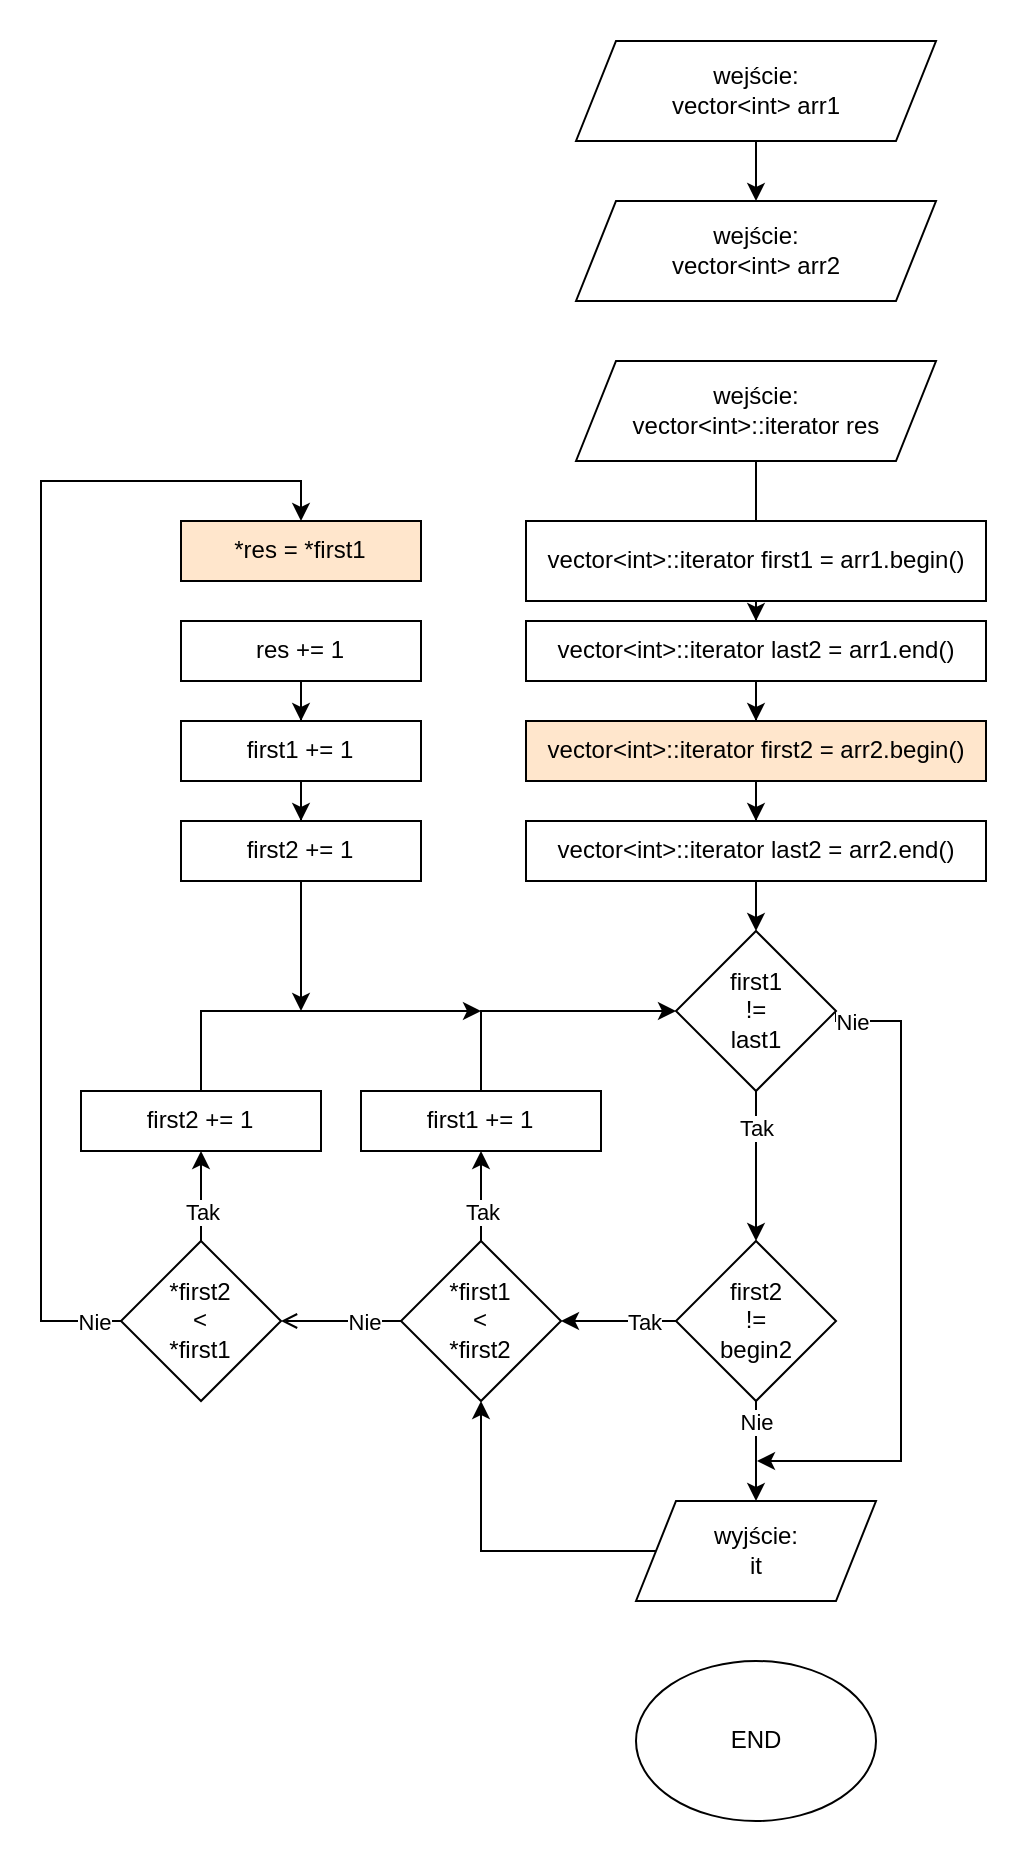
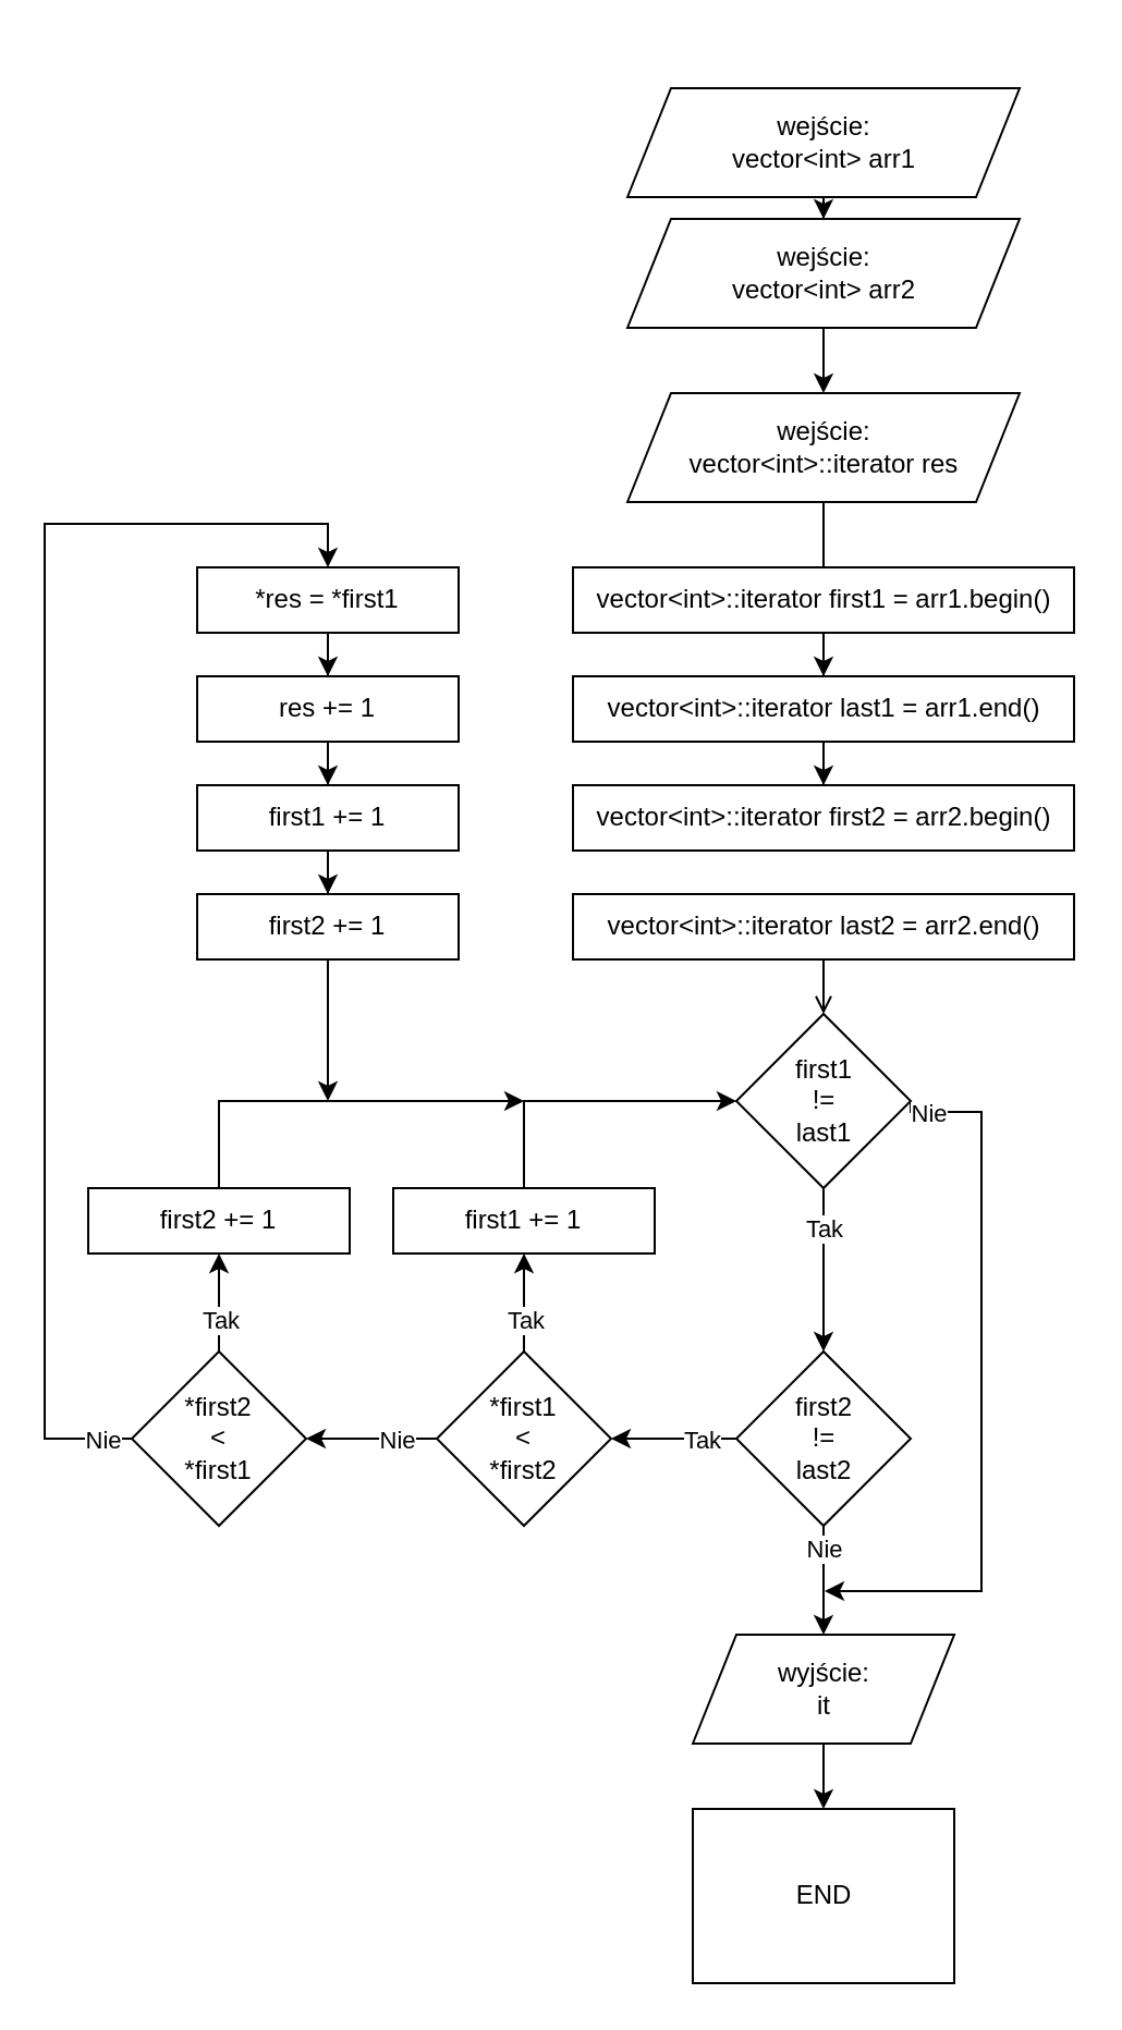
- <mxCell id="4" value="wejście:&lt;br&gt;vector&amp;lt;int&amp;gt; arr1" style="shape=parallelogram;perimeter=parallelogramPerimeter;whiteSpace=wrap;html=1;fixedSize=1;" vertex="1" parent="1"><mxGeometry x="287.5" y="20" width="180" height="50" as="geometry" /></mxCell>
+ <mxCell id="4" value="wejście:&lt;br&gt;vector&amp;lt;int&amp;gt; arr1" style="shape=parallelogram;perimeter=parallelogramPerimeter;whiteSpace=wrap;html=1;fixedSize=1;" vertex="1" parent="1"><mxGeometry x="287.5" y="40" width="180" height="50" as="geometry" /></mxCell>
+ <mxCell id="7" value="" style="edgeStyle=orthogonalEdgeStyle;rounded=0;orthogonalLoop=1;jettySize=auto;html=1;" edge="1" parent="1" source="8" target="12"><mxGeometry relative="1" as="geometry" /></mxCell>
- <mxCell id="44" value="*res = *first1" style="rounded=0;whiteSpace=wrap;html=1;fillColor=#ffe6cc;" vertex="1" parent="1"><mxGeometry x="90" y="260" width="120" height="30" as="geometry" /></mxCell>
+ <mxCell id="44" value="*res = *first1" style="rounded=0;whiteSpace=wrap;html=1;" vertex="1" parent="1"><mxGeometry x="90" y="260" width="120" height="30" as="geometry" /></mxCell>
- <mxCell id="10" value="vector&amp;lt;int&amp;gt;::iterator first1 = arr1.begin()" style="whiteSpace=wrap;html=1;" vertex="1" parent="1"><mxGeometry x="262.5" y="260" width="230" height="40" as="geometry" /></mxCell>
+ <mxCell id="10" value="vector&amp;lt;int&amp;gt;::iterator first1 = arr1.begin()" style="whiteSpace=wrap;html=1;" vertex="1" parent="1"><mxGeometry x="262.5" y="260" width="230" height="30" as="geometry" /></mxCell>
+ <mxCell id="43" style="edgeStyle=orthogonalEdgeStyle;rounded=0;orthogonalLoop=1;jettySize=auto;html=1;entryX=0.5;entryY=0;entryDx=0;entryDy=0;" edge="1" parent="1" source="44" target="46"><mxGeometry relative="1" as="geometry" /></mxCell>
- <mxCell id="14" value="vector&amp;lt;int&amp;gt;::iterator last2 = arr1.end()" style="whiteSpace=wrap;html=1;" vertex="1" parent="1"><mxGeometry x="262.5" y="310" width="230" height="30" as="geometry" /></mxCell>
+ <mxCell id="14" value="vector&amp;lt;int&amp;gt;::iterator last1 = arr1.end()" style="whiteSpace=wrap;html=1;" vertex="1" parent="1"><mxGeometry x="262.5" y="310" width="230" height="30" as="geometry" /></mxCell>
- <mxCell id="16" value="vector&amp;lt;int&amp;gt;::iterator first2 = arr2.begin()" style="whiteSpace=wrap;html=1;fillColor=#ffe6cc;" vertex="1" parent="1"><mxGeometry x="262.5" y="360" width="230" height="30" as="geometry" /></mxCell>
+ <mxCell id="16" value="vector&amp;lt;int&amp;gt;::iterator first2 = arr2.begin()" style="whiteSpace=wrap;html=1;" vertex="1" parent="1"><mxGeometry x="262.5" y="360" width="230" height="30" as="geometry" /></mxCell>
- <mxCell id="15" value="" style="edgeStyle=orthogonalEdgeStyle;rounded=0;orthogonalLoop=1;jettySize=auto;html=1;" edge="1" parent="1" source="16" target="18"><mxGeometry relative="1" as="geometry" /></mxCell>
- <mxCell id="17" style="edgeStyle=orthogonalEdgeStyle;rounded=0;orthogonalLoop=1;jettySize=auto;html=1;entryX=0.5;entryY=0;entryDx=0;entryDy=0;" edge="1" parent="1" source="18" target="23"><mxGeometry relative="1" as="geometry" /></mxCell>
+ <mxCell id="17" style="edgeStyle=orthogonalEdgeStyle;rounded=0;orthogonalLoop=1;jettySize=auto;html=1;entryX=0.5;entryY=0;entryDx=0;entryDy=0;endArrow=open;" edge="1" parent="1" source="18" target="23"><mxGeometry relative="1" as="geometry" /></mxCell>
- <mxCell id="31" style="edgeStyle=orthogonalEdgeStyle;rounded=0;orthogonalLoop=1;jettySize=auto;html=1;entryX=1;entryY=0.5;entryDx=0;entryDy=0;endArrow=open;" edge="1" parent="1" source="33" target="40"><mxGeometry relative="1" as="geometry" /></mxCell>
+ <mxCell id="31" style="edgeStyle=orthogonalEdgeStyle;rounded=0;orthogonalLoop=1;jettySize=auto;html=1;entryX=1;entryY=0.5;entryDx=0;entryDy=0;" edge="1" parent="1" source="33" target="40"><mxGeometry relative="1" as="geometry" /></mxCell>
- <mxCell id="28" value="first2&lt;br&gt;!=&lt;br&gt;begin2" style="rhombus;whiteSpace=wrap;html=1;" vertex="1" parent="1"><mxGeometry x="337.5" y="620" width="80" height="80" as="geometry" /></mxCell>
+ <mxCell id="28" value="first2&lt;br&gt;!=&lt;br&gt;last2" style="rhombus;whiteSpace=wrap;html=1;" vertex="1" parent="1"><mxGeometry x="337.5" y="620" width="80" height="80" as="geometry" /></mxCell>
- <mxCell id="5" style="edgeStyle=orthogonalEdgeStyle;rounded=0;orthogonalLoop=1;jettySize=auto;html=1;" edge="1" parent="1" source="6" target="33"><mxGeometry relative="1" as="geometry" /></mxCell>
+ <mxCell id="5" style="edgeStyle=orthogonalEdgeStyle;rounded=0;orthogonalLoop=1;jettySize=auto;html=1;" edge="1" parent="1" source="6" target="2"><mxGeometry relative="1" as="geometry" /></mxCell>
- <mxCell id="2" value="END" style="ellipse;whiteSpace=wrap;html=1;" vertex="1" parent="1"><mxGeometry x="317.5" y="830" width="120" height="80" as="geometry" /></mxCell>
+ <mxCell id="2" value="END" style="whiteSpace=wrap;html=1;rounded=0;" vertex="1" parent="1"><mxGeometry x="317.5" y="830" width="120" height="80" as="geometry" /></mxCell>
